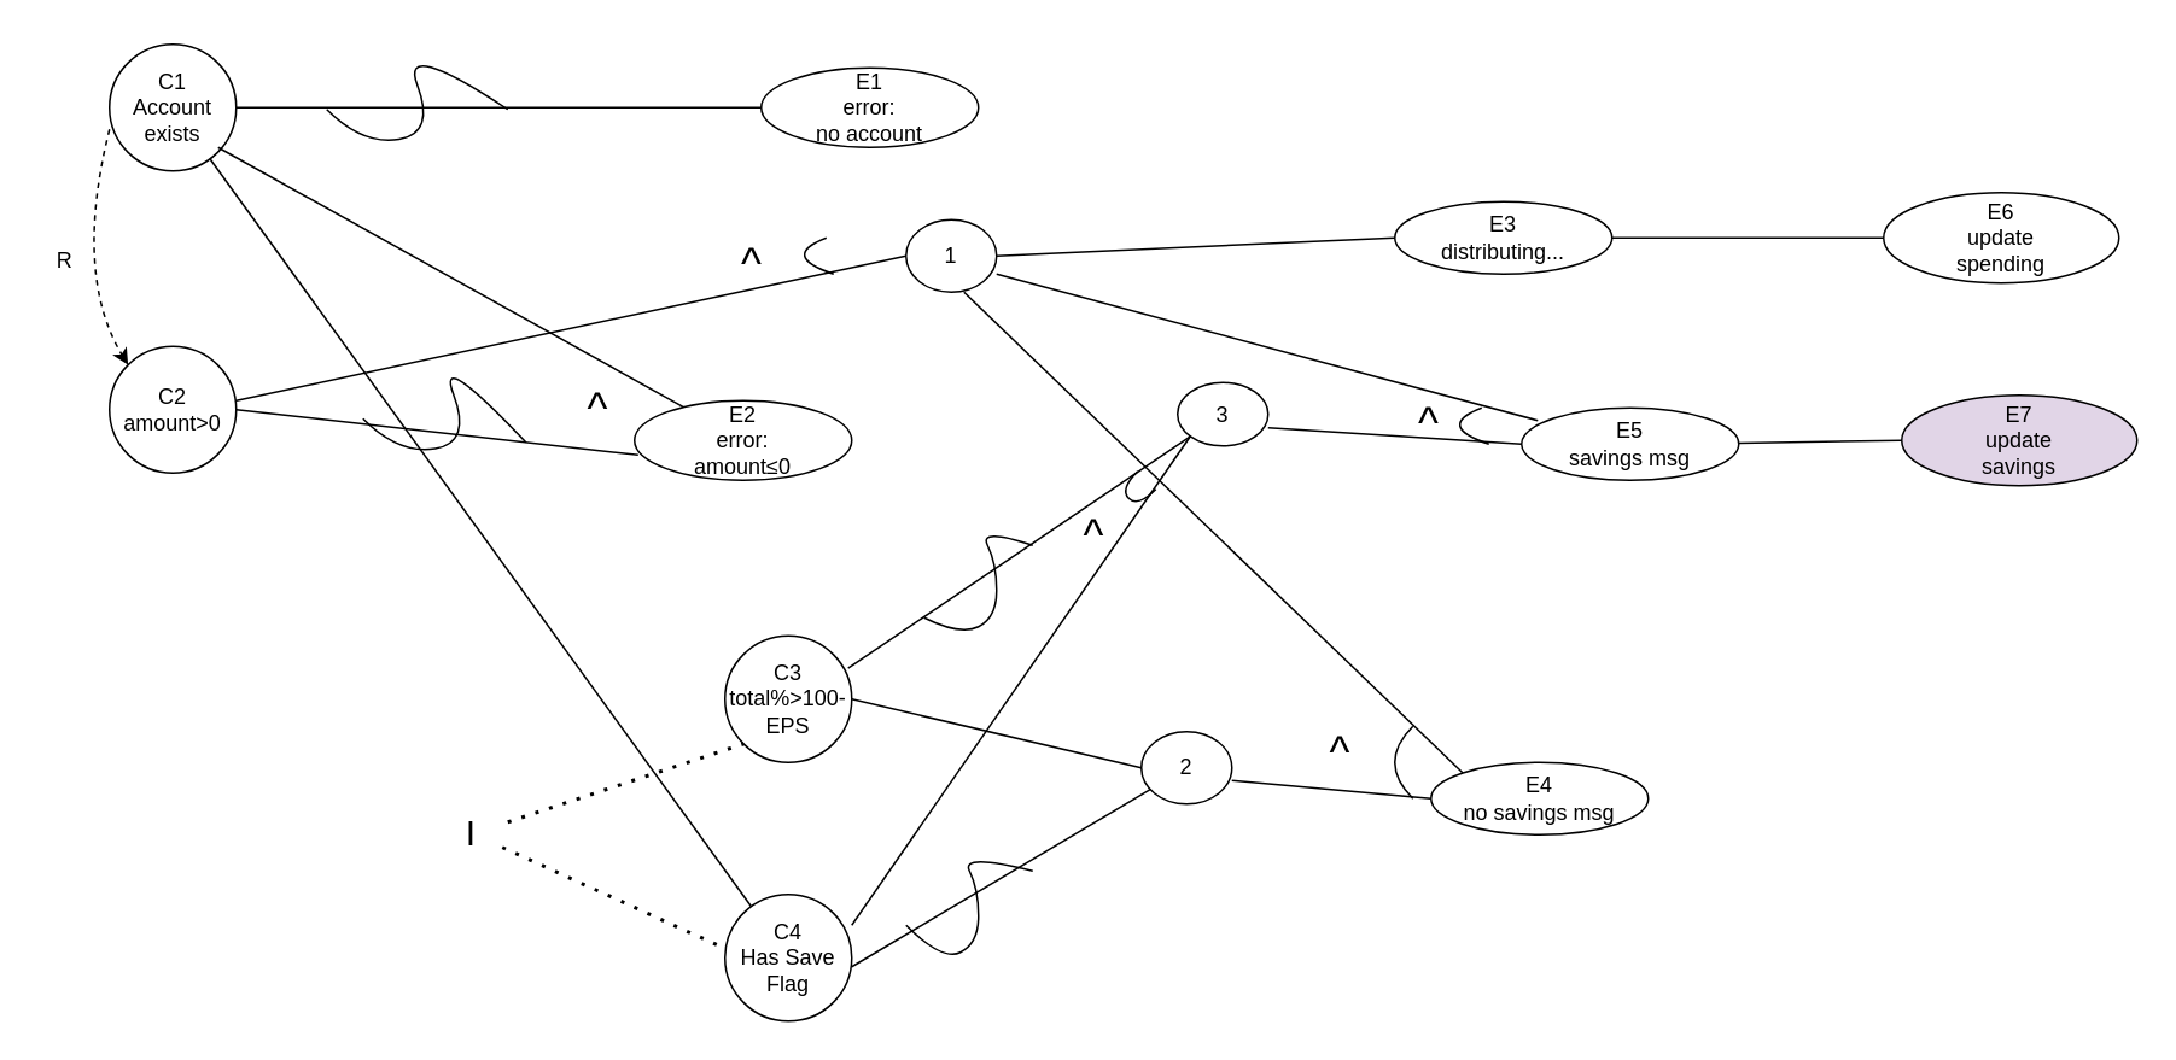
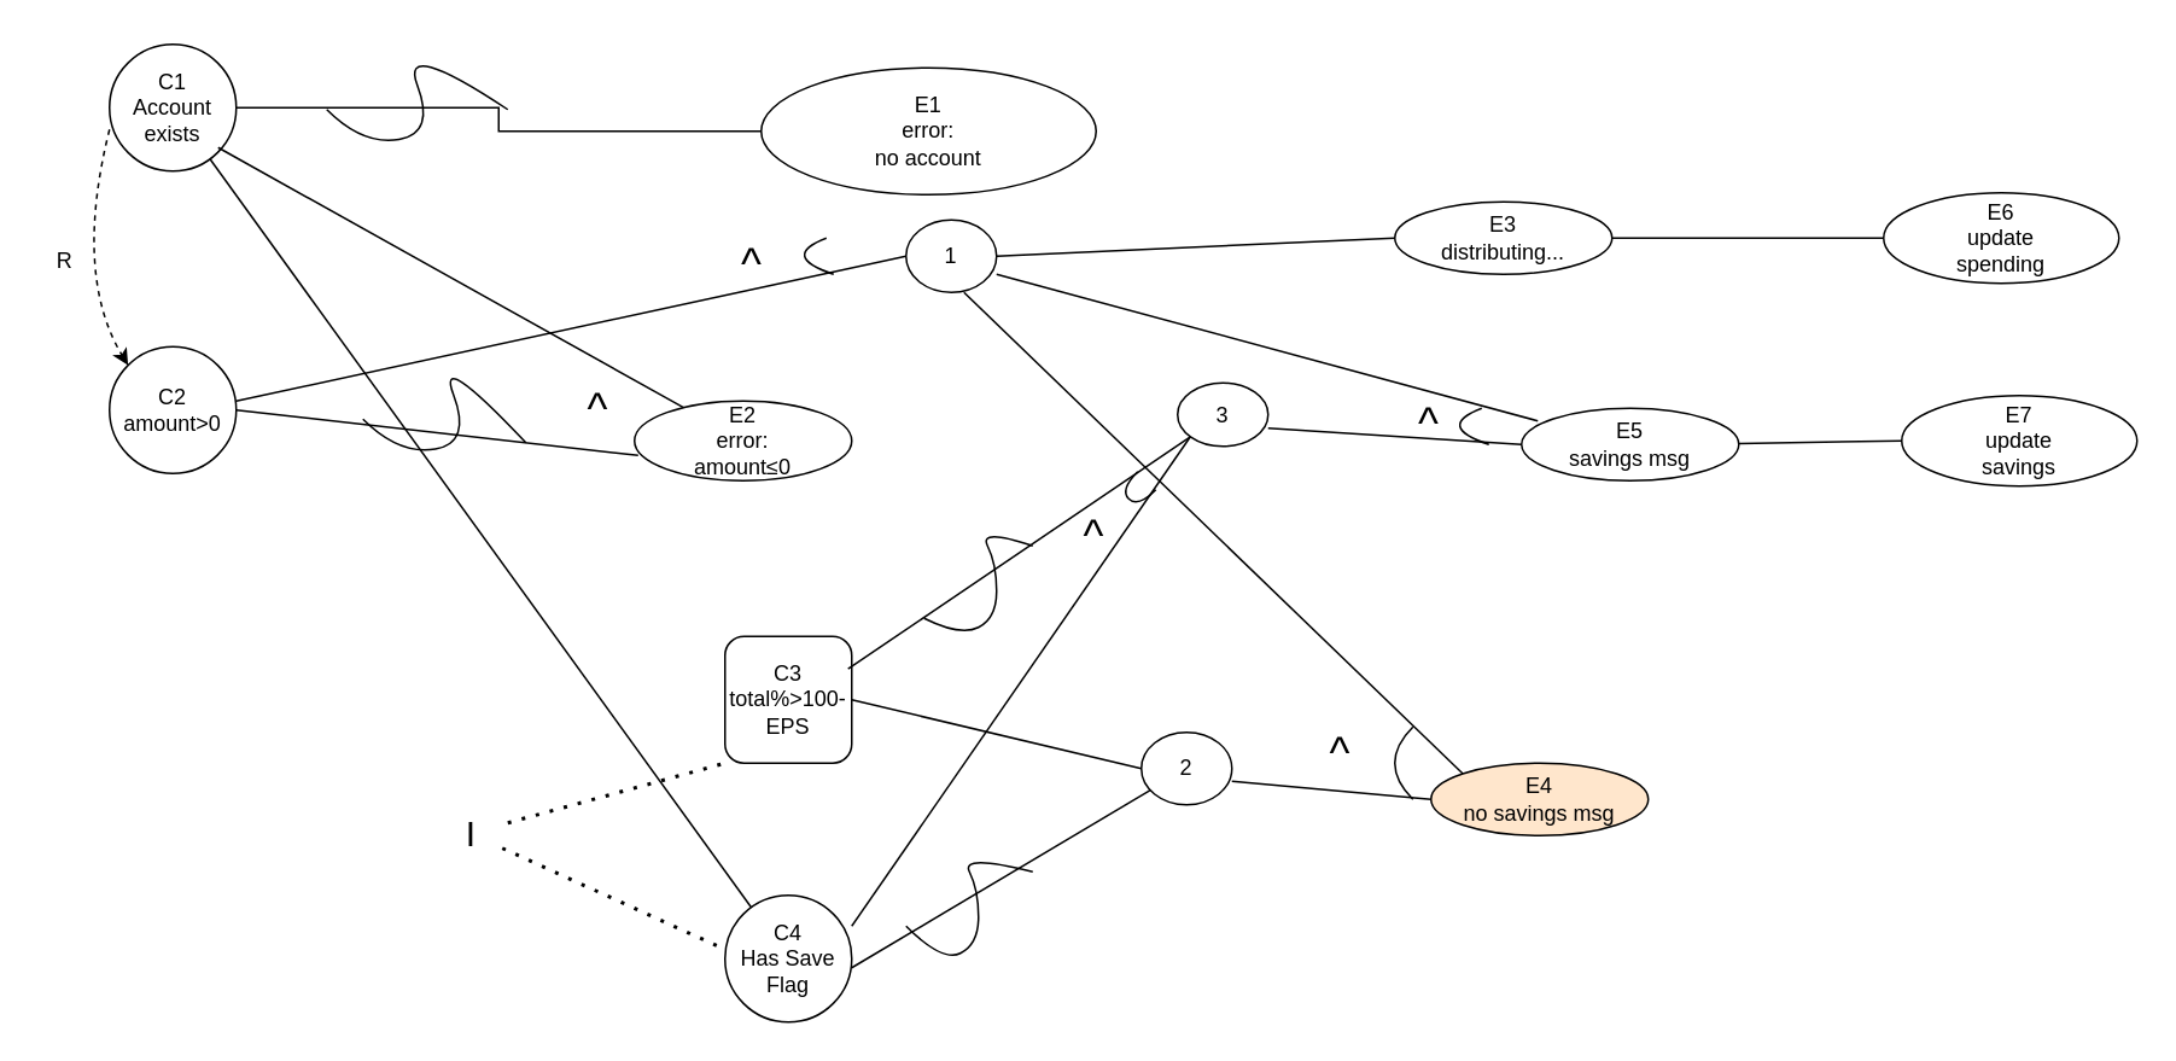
- <mxCell id="6" value="E1&#10;error:&#10;no account" style="ellipse;whiteSpace=wrap;html=1;" parent="1" vertex="1"><mxGeometry x="420" y="37" width="120" height="44" as="geometry" /></mxCell>
+ <mxCell id="6" value="E1&#10;error:&#10;no account" style="ellipse;whiteSpace=wrap;html=1;" parent="1" vertex="1"><mxGeometry x="420" y="37" width="185" height="70" as="geometry" /></mxCell>
- <mxCell id="12" value="E7&#10;update&#10;savings" style="ellipse;whiteSpace=wrap;html=1;fillColor=#e1d5e7;" parent="1" vertex="1"><mxGeometry x="1050" y="218" width="130" height="50" as="geometry" /></mxCell>
+ <mxCell id="12" value="E7&#10;update&#10;savings" style="ellipse;whiteSpace=wrap;html=1;" parent="1" vertex="1"><mxGeometry x="1050" y="218" width="130" height="50" as="geometry" /></mxCell>
- <mxCell id="5" value="C3&#10;total%&gt;100-EPS" style="ellipse;whiteSpace=wrap;html=1;aspect=fixed;" parent="1" vertex="1"><mxGeometry x="400" y="351" width="70" height="70" as="geometry" /></mxCell>
+ <mxCell id="5" value="C3&#10;total%&gt;100-EPS" style="whiteSpace=wrap;html=1;aspect=fixed;rounded=1;" parent="1" vertex="1"><mxGeometry x="400" y="351" width="70" height="70" as="geometry" /></mxCell>
- <mxCell id="9" value="E4&#10;no savings msg" style="ellipse;whiteSpace=wrap;html=1;" parent="1" vertex="1"><mxGeometry x="790" y="421" width="120" height="40" as="geometry" /></mxCell>
+ <mxCell id="9" value="E4&#10;no savings msg" style="ellipse;whiteSpace=wrap;html=1;fillColor=#ffe6cc;" parent="1" vertex="1"><mxGeometry x="790" y="421" width="120" height="40" as="geometry" /></mxCell>
